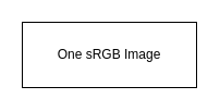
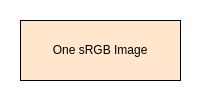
- <mxCell id="2" value="One sRGB Image" style="rounded=0;whiteSpace=wrap;html=1;" vertex="1" parent="1"><mxGeometry x="20" y="20" width="160" height="60" as="geometry" /></mxCell>
+ <mxCell id="2" value="One sRGB Image" style="rounded=0;whiteSpace=wrap;html=1;fillColor=#ffe6cc;" vertex="1" parent="1"><mxGeometry x="20" y="20" width="160" height="60" as="geometry" /></mxCell>
